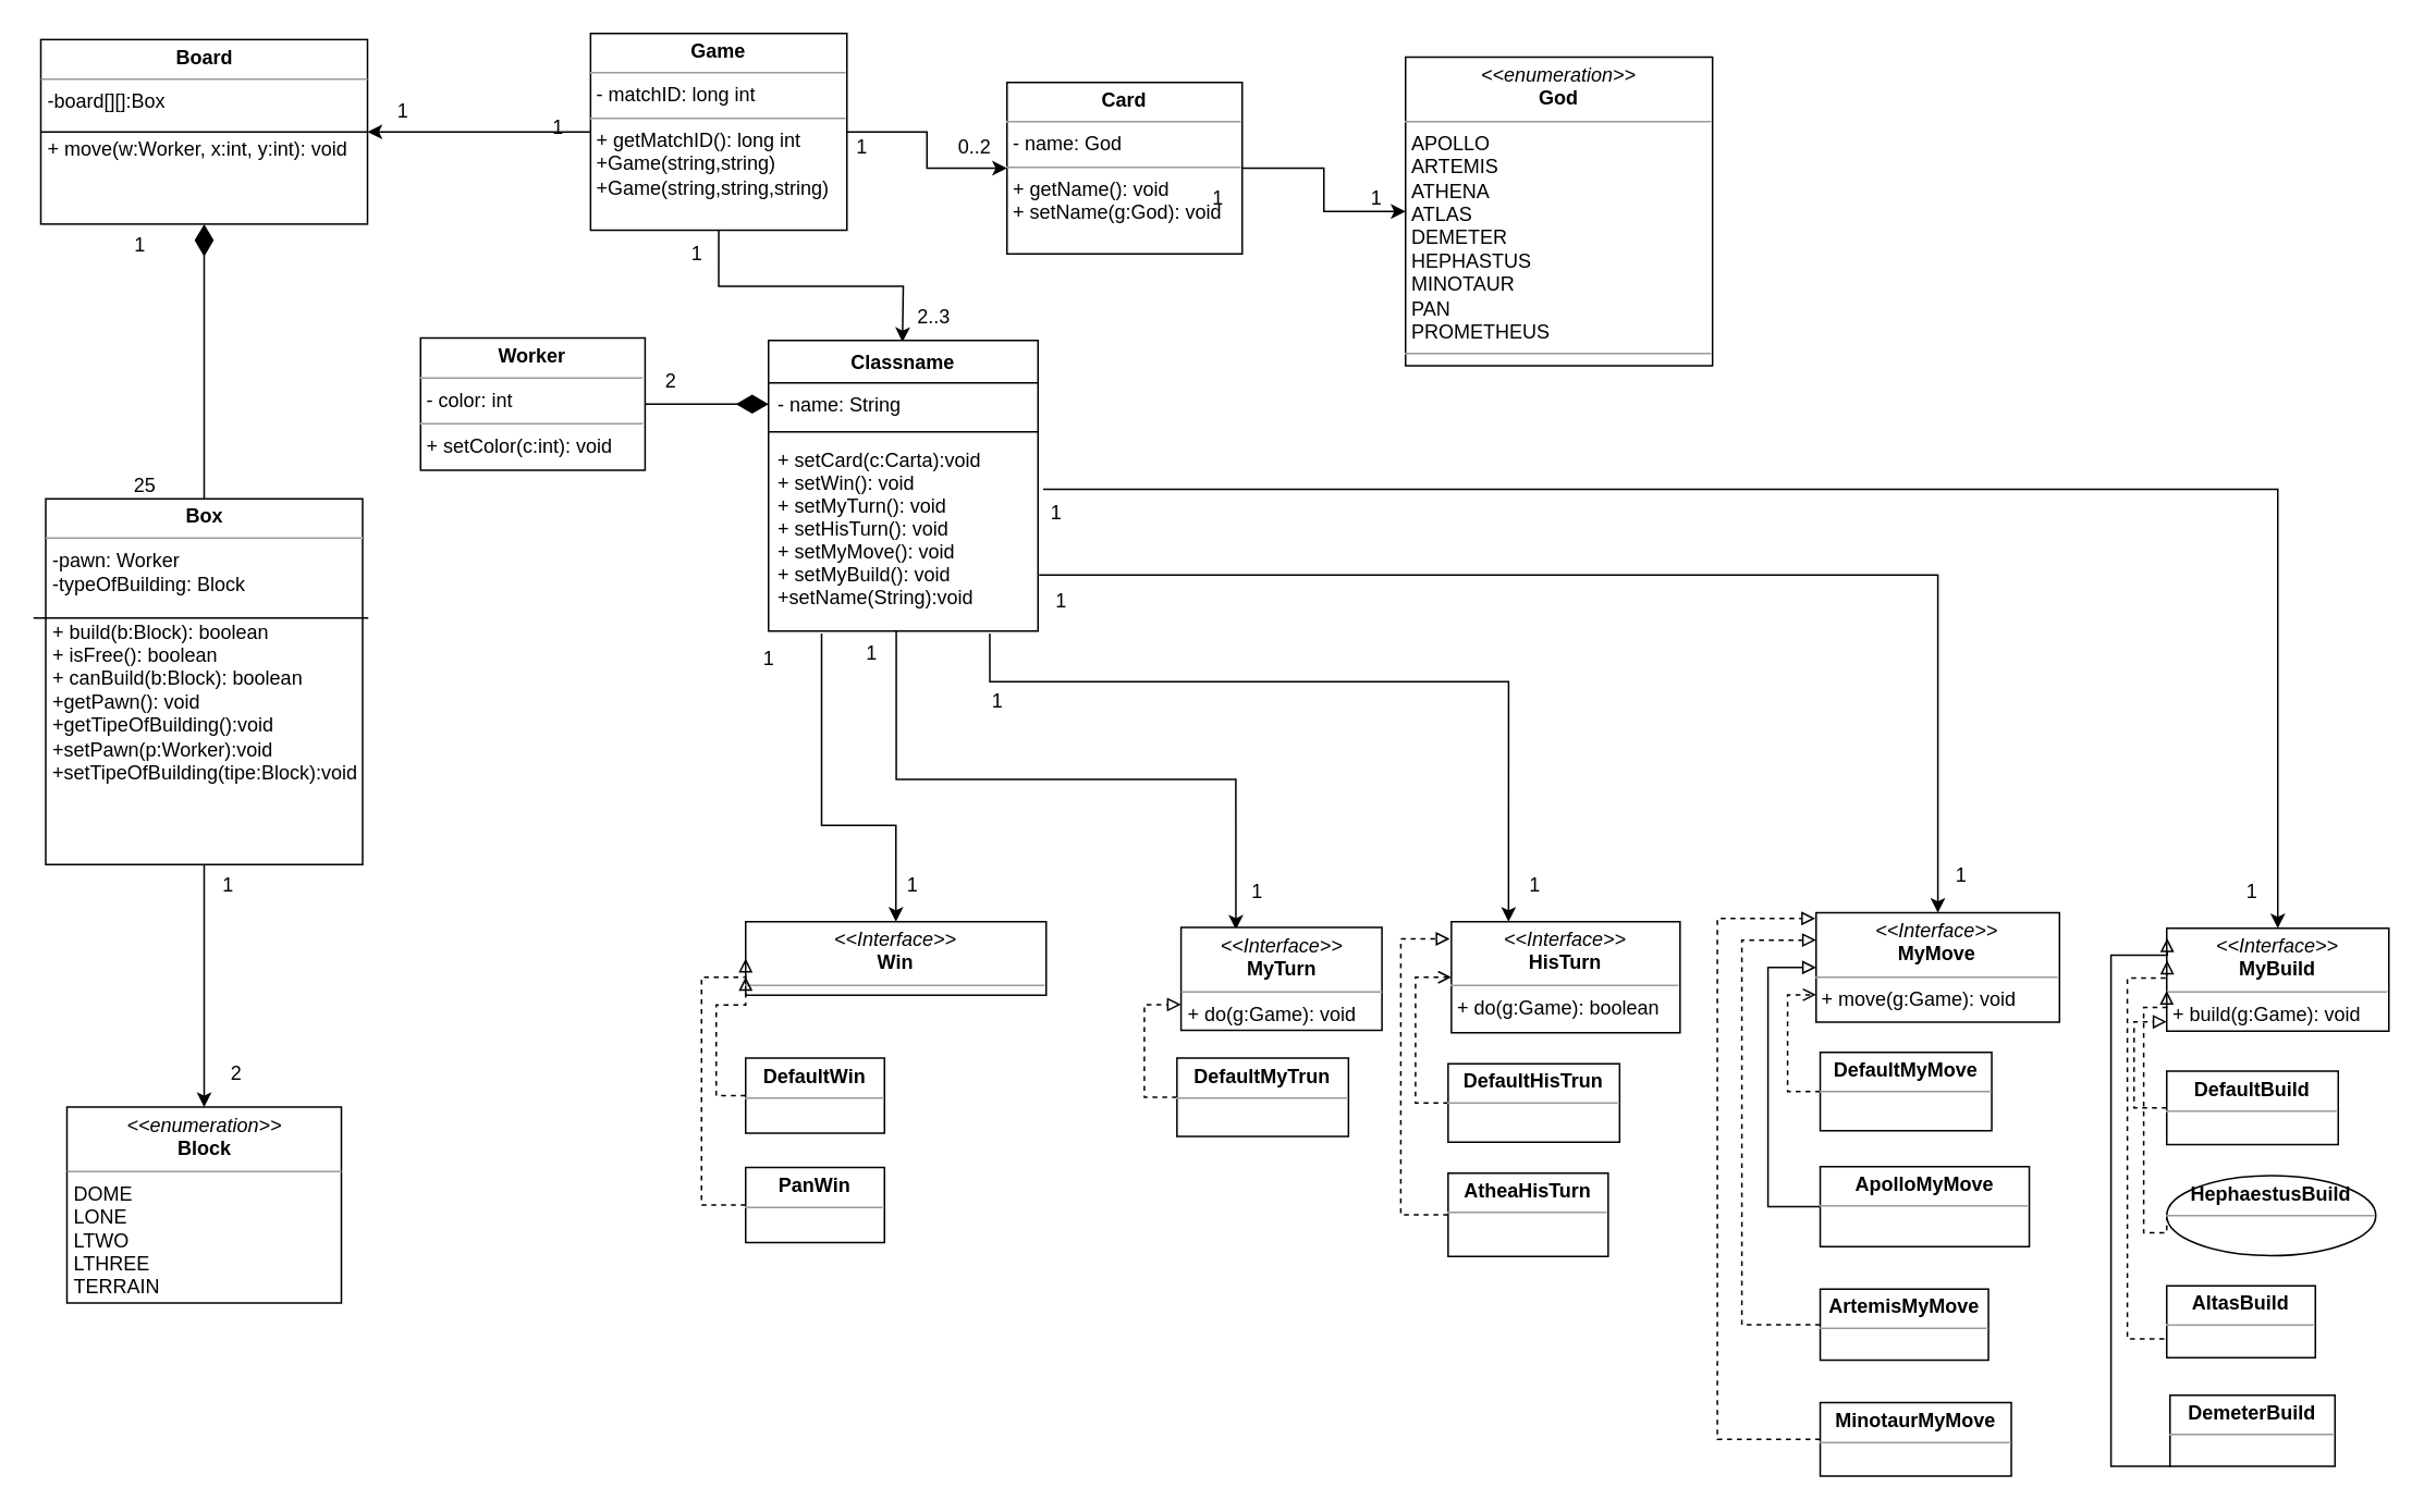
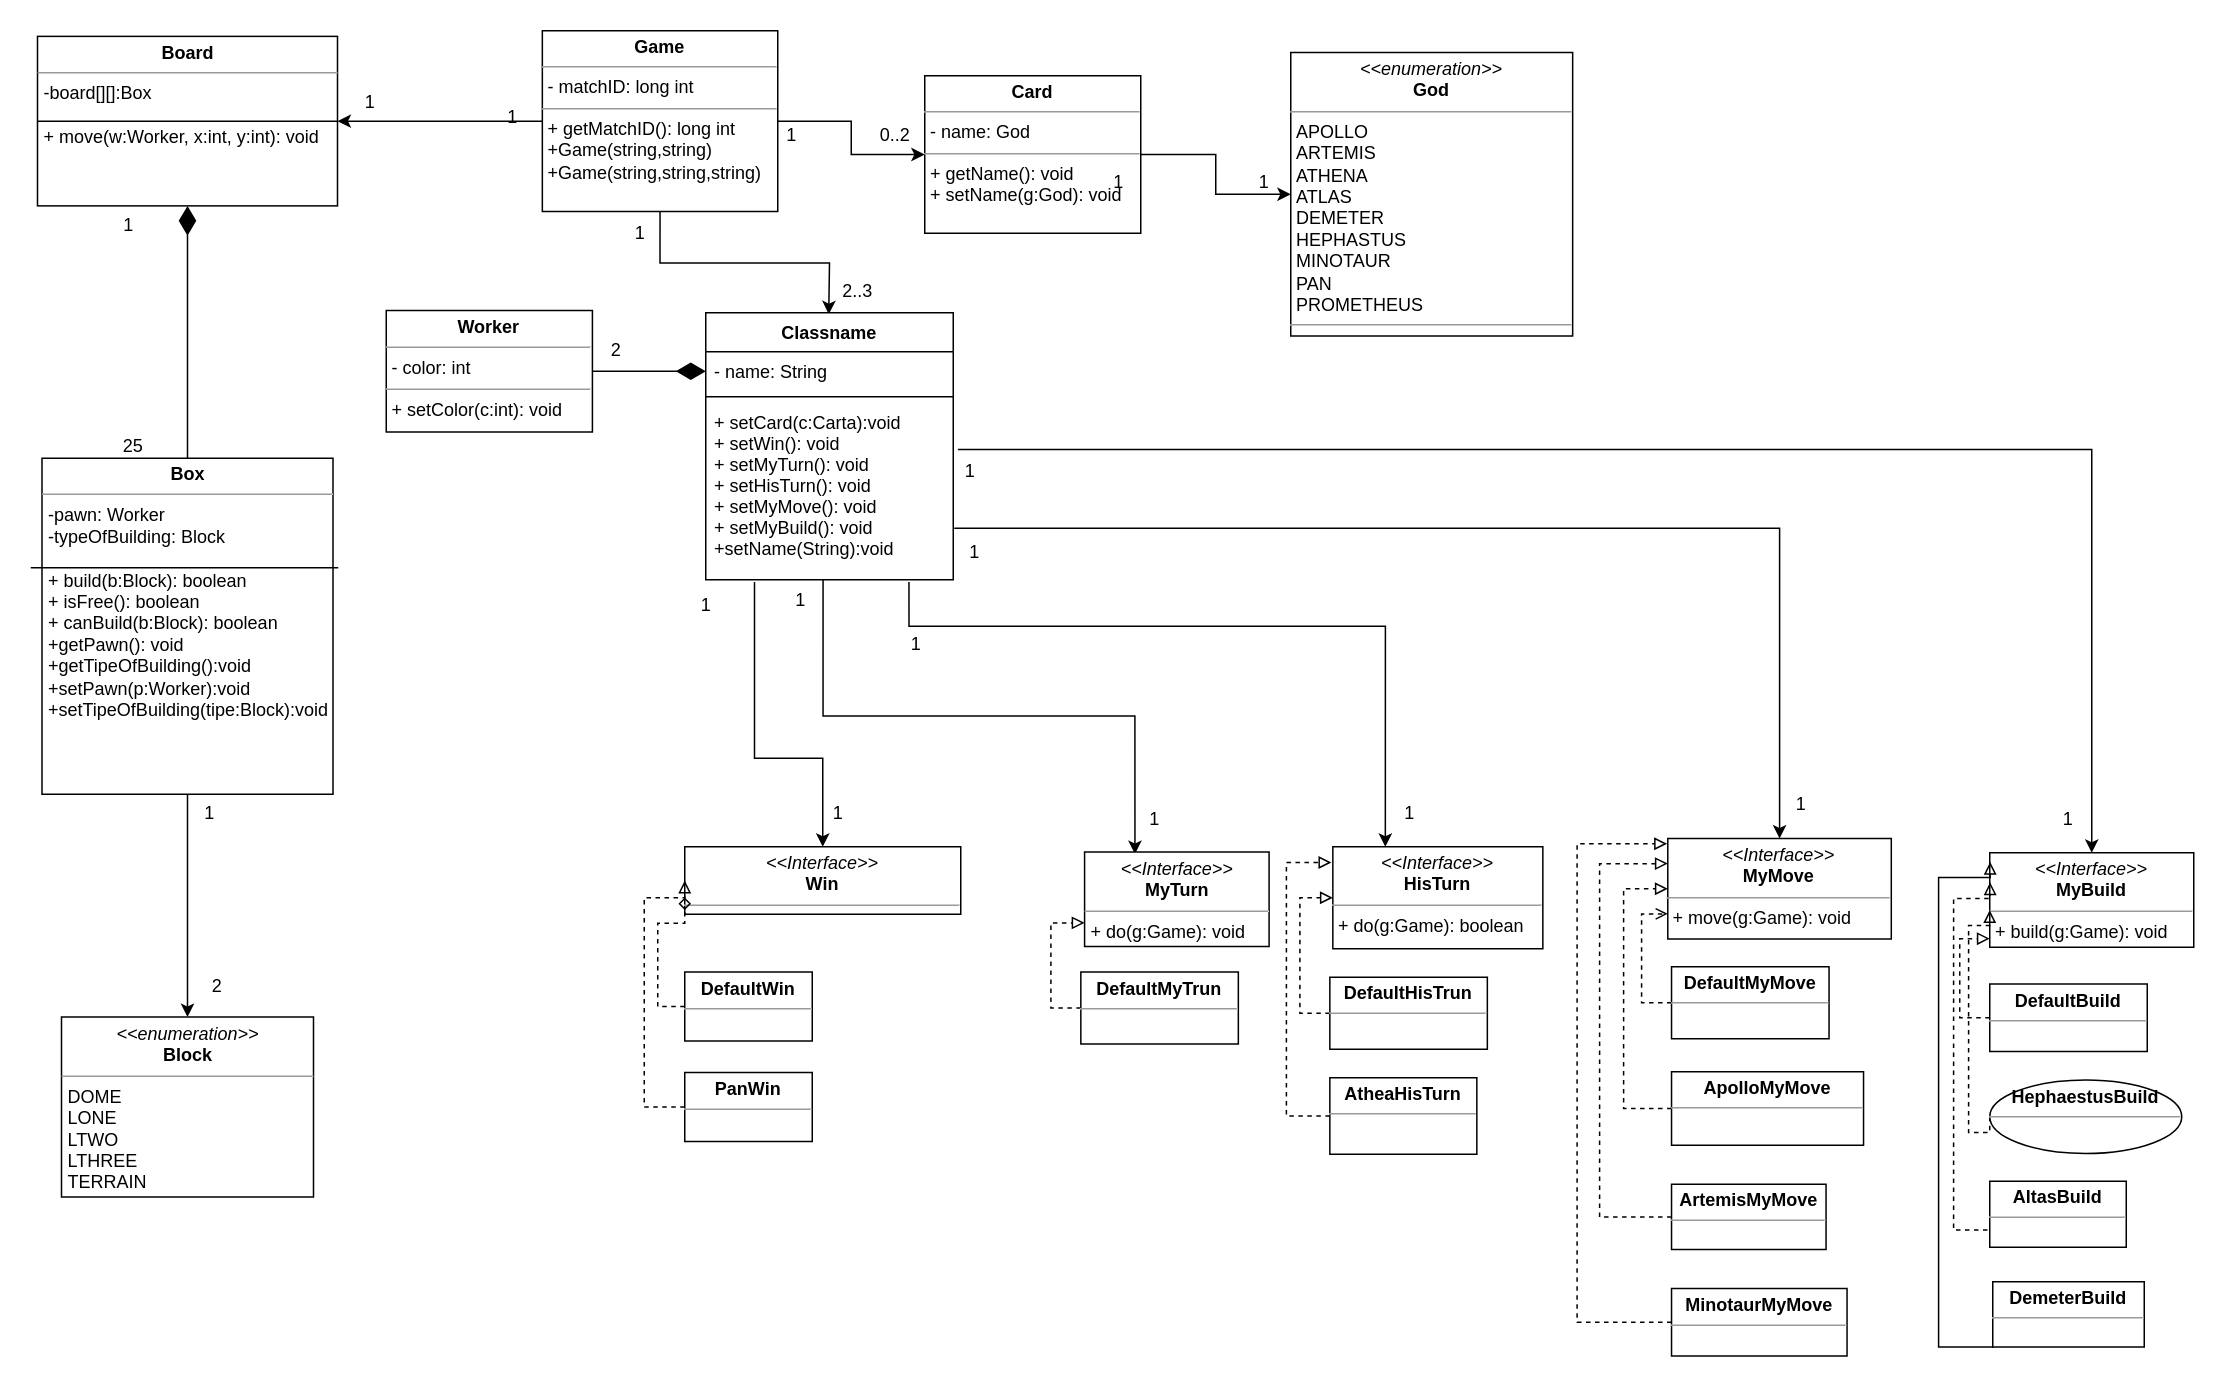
- <mxCell id="26" source="27" parent="1" edge="1" target="17" style="edgeStyle=orthogonalEdgeStyle;rounded=0;orthogonalLoop=1;jettySize=auto;html=1;entryX=0;entryY=0.5;entryDx=0;entryDy=0;dashed=1;endArrow=open;endFill=0;exitX=0;exitY=0.5;exitDx=0;exitDy=0;"><mxGeometry as="geometry" relative="1" /></mxCell>
+ <mxCell id="26" source="27" parent="1" edge="1" target="17" style="edgeStyle=orthogonalEdgeStyle;rounded=0;orthogonalLoop=1;jettySize=auto;html=1;entryX=0;entryY=0.5;entryDx=0;entryDy=0;dashed=1;endArrow=block;endFill=0;exitX=0;exitY=0.5;exitDx=0;exitDy=0;"><mxGeometry as="geometry" relative="1" /></mxCell>
- <mxCell id="20" source="21" parent="1" edge="1" target="15" style="edgeStyle=orthogonalEdgeStyle;rounded=0;orthogonalLoop=1;jettySize=auto;html=1;entryX=0;entryY=0.75;entryDx=0;entryDy=0;endArrow=block;endFill=0;dashed=1;exitX=0;exitY=0.5;exitDx=0;exitDy=0;"><mxGeometry as="geometry" relative="1"><Array as="points"><mxPoint y="671" x="438" /><mxPoint y="615" x="438" /></Array></mxGeometry></mxCell>
+ <mxCell id="20" source="21" parent="1" edge="1" target="15" style="edgeStyle=orthogonalEdgeStyle;rounded=0;orthogonalLoop=1;jettySize=auto;html=1;entryX=0;entryY=0.75;entryDx=0;entryDy=0;endArrow=diamond;endFill=0;dashed=1;exitX=0;exitY=0.5;exitDx=0;exitDy=0;"><mxGeometry as="geometry" relative="1"><Array as="points"><mxPoint y="671" x="438" /><mxPoint y="615" x="438" /></Array></mxGeometry></mxCell>
- <mxCell id="40" source="41" parent="1" edge="1" target="18" style="edgeStyle=orthogonalEdgeStyle;rounded=0;orthogonalLoop=1;jettySize=auto;html=1;entryX=0;entryY=0.5;entryDx=0;entryDy=0;dashed=0;endArrow=block;endFill=0;exitX=0;exitY=0.5;exitDx=0;exitDy=0;"><mxGeometry as="geometry" relative="1"><Array as="points"><mxPoint y="739" x="1081.86" /><mxPoint y="592" x="1081.86" /></Array></mxGeometry></mxCell>
+ <mxCell id="40" source="41" parent="1" edge="1" target="18" style="edgeStyle=orthogonalEdgeStyle;rounded=0;orthogonalLoop=1;jettySize=auto;html=1;entryX=0;entryY=0.5;entryDx=0;entryDy=0;dashed=1;endArrow=block;endFill=0;exitX=0;exitY=0.5;exitDx=0;exitDy=0;"><mxGeometry as="geometry" relative="1"><Array as="points"><mxPoint y="739" x="1081.86" /><mxPoint y="592" x="1081.86" /></Array></mxGeometry></mxCell>
